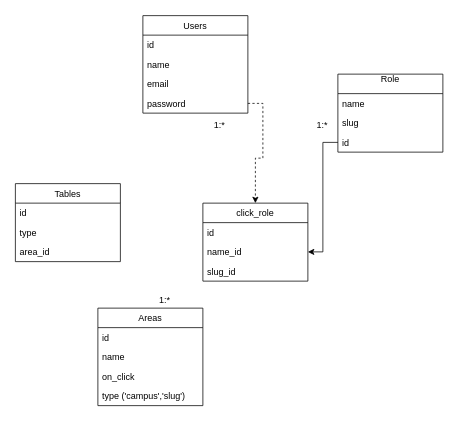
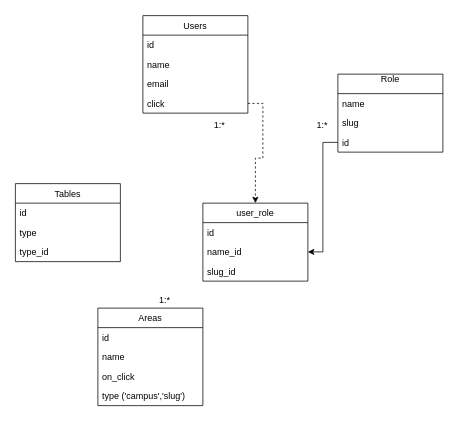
- <mxCell id="6" value="password" style="text;strokeColor=none;fillColor=none;align=left;verticalAlign=top;spacingLeft=4;spacingRight=4;overflow=hidden;rotatable=0;points=[[0,0.5],[1,0.5]];portConstraint=eastwest;" vertex="1" parent="2"><mxGeometry y="104" width="140" height="26" as="geometry" /></mxCell>
+ <mxCell id="6" value="click" style="text;strokeColor=none;fillColor=none;align=left;verticalAlign=top;spacingLeft=4;spacingRight=4;overflow=hidden;rotatable=0;points=[[0,0.5],[1,0.5]];portConstraint=eastwest;" vertex="1" parent="2"><mxGeometry y="104" width="140" height="26" as="geometry" /></mxCell>
- <mxCell id="11" value="click_role" style="swimlane;fontStyle=0;childLayout=stackLayout;horizontal=1;startSize=26;fillColor=none;horizontalStack=0;resizeParent=1;resizeParentMax=0;resizeLast=0;collapsible=1;marginBottom=0;" vertex="1" parent="1"><mxGeometry x="270" y="270" width="140" height="104" as="geometry" /></mxCell>
+ <mxCell id="11" value="user_role" style="swimlane;fontStyle=0;childLayout=stackLayout;horizontal=1;startSize=26;fillColor=none;horizontalStack=0;resizeParent=1;resizeParentMax=0;resizeLast=0;collapsible=1;marginBottom=0;" vertex="1" parent="1"><mxGeometry x="270" y="270" width="140" height="104" as="geometry" /></mxCell>
- <mxCell id="22" value="area_id" style="text;strokeColor=none;fillColor=none;align=left;verticalAlign=top;spacingLeft=4;spacingRight=4;overflow=hidden;rotatable=0;points=[[0,0.5],[1,0.5]];portConstraint=eastwest;" vertex="1" parent="19"><mxGeometry y="78" width="140" height="26" as="geometry" /></mxCell>
+ <mxCell id="22" value="type_id" style="text;strokeColor=none;fillColor=none;align=left;verticalAlign=top;spacingLeft=4;spacingRight=4;overflow=hidden;rotatable=0;points=[[0,0.5],[1,0.5]];portConstraint=eastwest;" vertex="1" parent="19"><mxGeometry y="78" width="140" height="26" as="geometry" /></mxCell>
